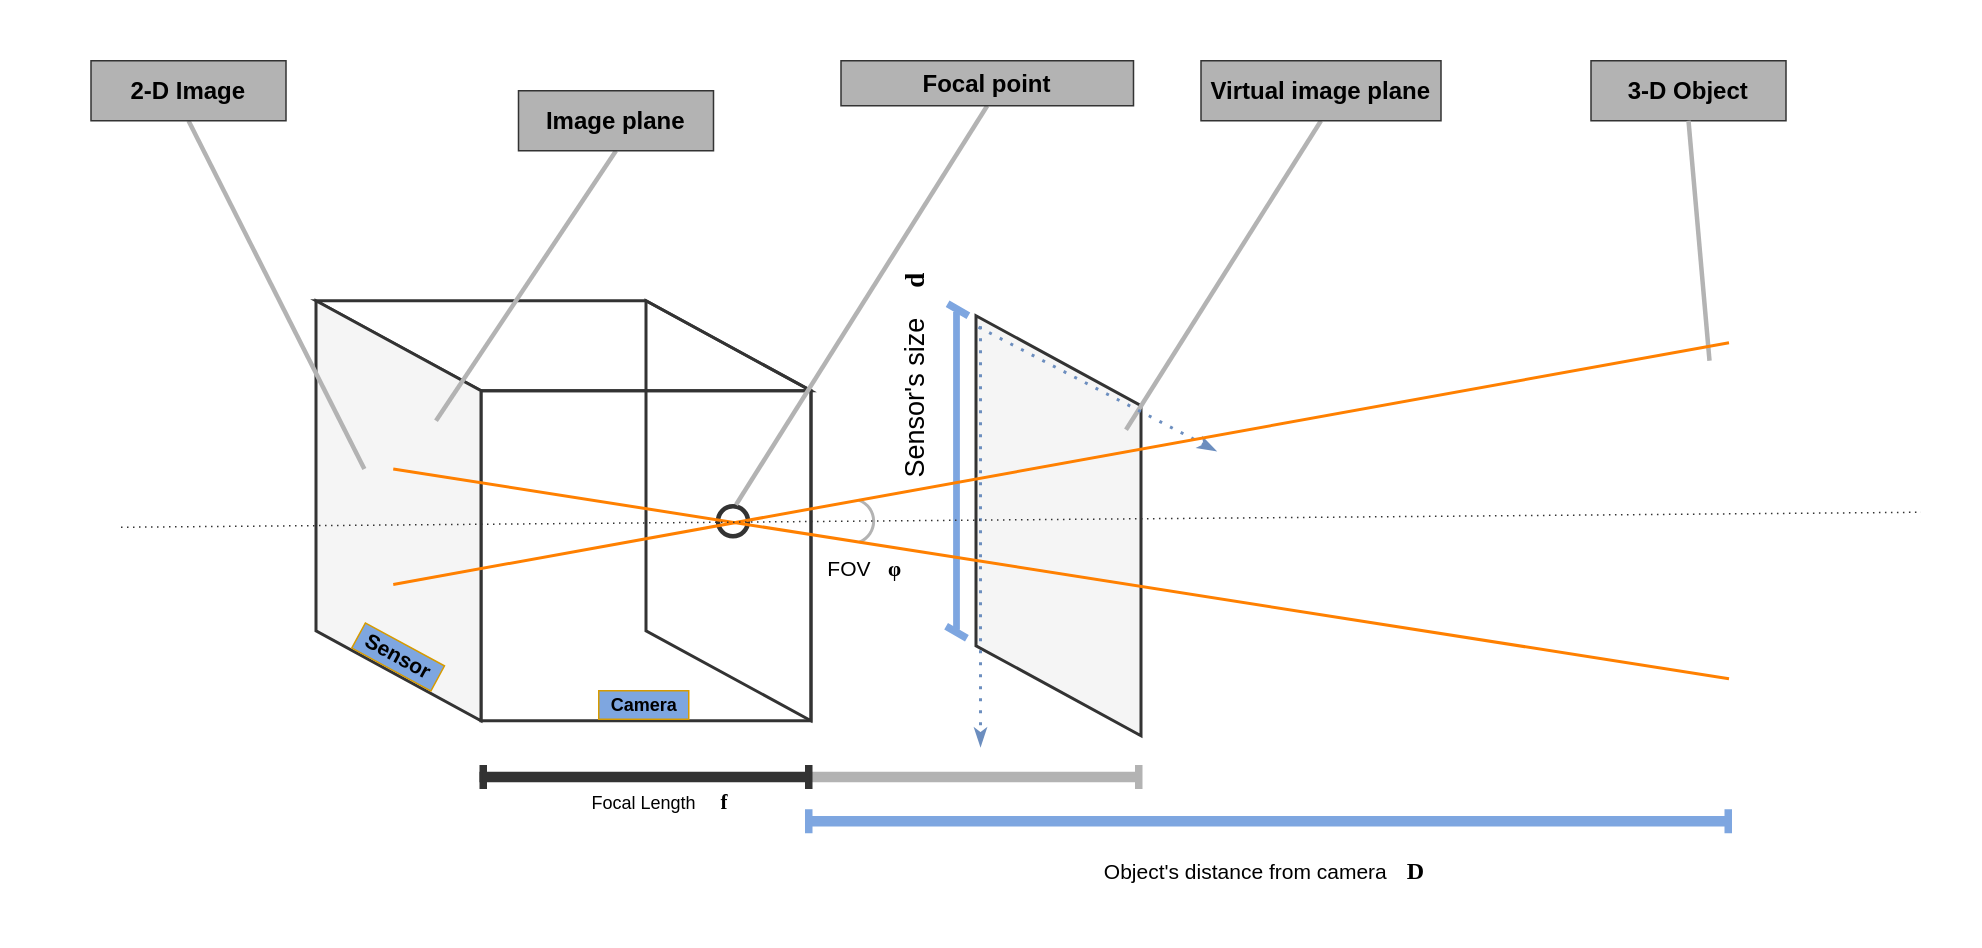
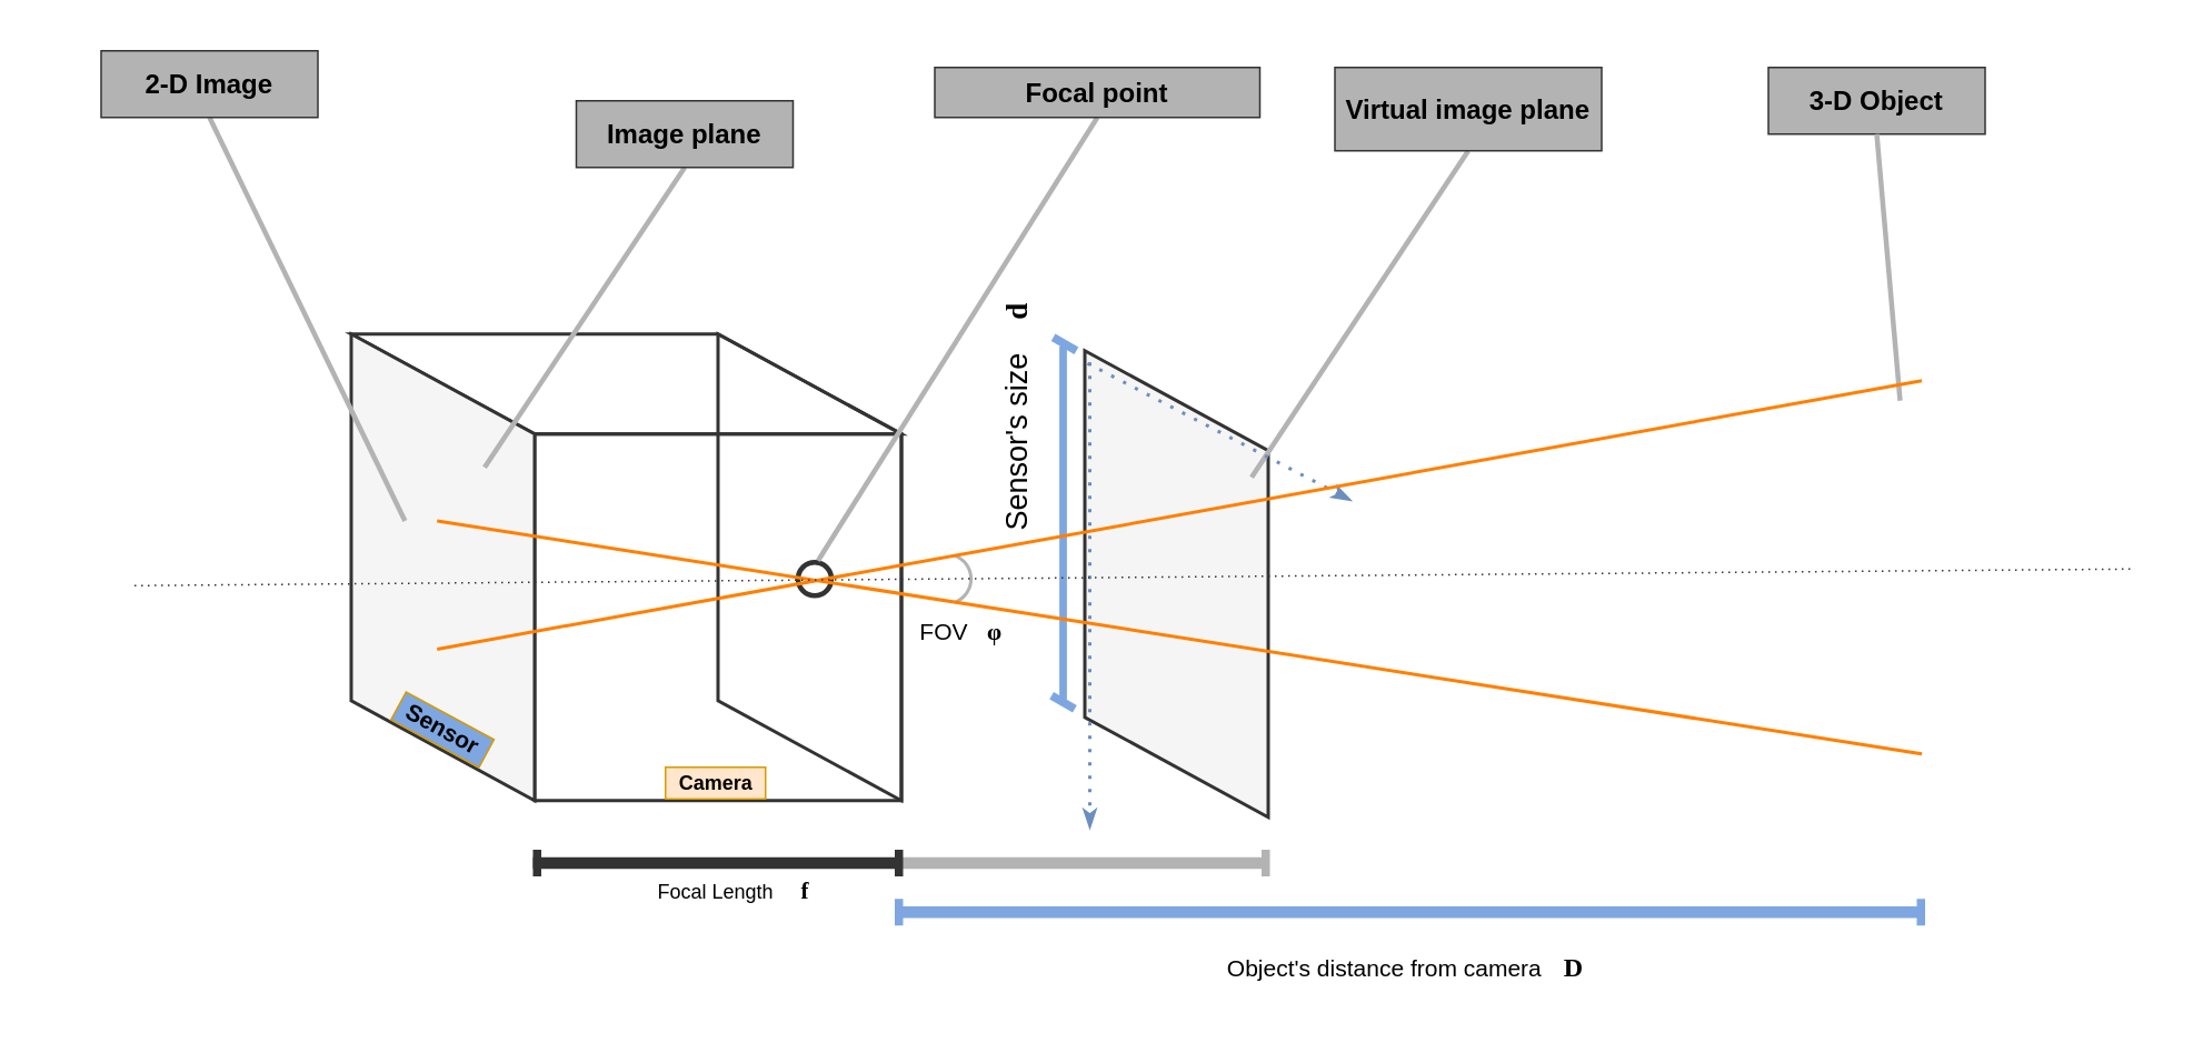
- <mxCell id="23" value="&lt;font style=&quot;font-size: 16px&quot;&gt;&lt;b&gt;&lt;font style=&quot;font-size: 16px&quot;&gt;2-D Image&lt;/font&gt;&lt;/b&gt;&lt;/font&gt;" style="rounded=0;whiteSpace=wrap;html=1;shadow=0;strokeWidth=1;fillColor=#B3B3B3;gradientColor=none;strokeColor=#333333;" parent="1" vertex="1"><mxGeometry x="60" y="40" width="130" height="40" as="geometry" /></mxCell>
+ <mxCell id="23" value="&lt;font style=&quot;font-size: 16px&quot;&gt;&lt;b&gt;&lt;font style=&quot;font-size: 16px&quot;&gt;2-D Image&lt;/font&gt;&lt;/b&gt;&lt;/font&gt;" style="rounded=0;whiteSpace=wrap;html=1;shadow=0;strokeWidth=1;fillColor=#B3B3B3;gradientColor=none;strokeColor=#333333;" parent="1" vertex="1"><mxGeometry x="60" y="30" width="130" height="40" as="geometry" /></mxCell>
- <mxCell id="20" value="&lt;font style=&quot;font-size: 16px&quot;&gt;&lt;b&gt;&lt;font style=&quot;font-size: 16px&quot;&gt;Virtual image plane&lt;/font&gt;&lt;/b&gt;&lt;/font&gt;" style="rounded=0;whiteSpace=wrap;html=1;shadow=0;strokeWidth=1;fillColor=#B3B3B3;gradientColor=none;strokeColor=#333333;" parent="1" vertex="1"><mxGeometry x="800" y="40" width="160" height="40" as="geometry" /></mxCell>
+ <mxCell id="20" value="&lt;font style=&quot;font-size: 16px&quot;&gt;&lt;b&gt;&lt;font style=&quot;font-size: 16px&quot;&gt;Virtual image plane&lt;/font&gt;&lt;/b&gt;&lt;/font&gt;" style="rounded=0;whiteSpace=wrap;html=1;shadow=0;strokeWidth=1;fillColor=#B3B3B3;gradientColor=none;strokeColor=#333333;" parent="1" vertex="1"><mxGeometry x="800" y="40" width="160" height="50" as="geometry" /></mxCell>
- <mxCell id="25" value="&lt;b&gt;Camera&lt;/b&gt;" style="rounded=0;whiteSpace=wrap;html=1;fillColor=#7ea6e0;strokeColor=#d79b00;" parent="1" vertex="1"><mxGeometry x="398.5" y="460" width="60" height="19" as="geometry" /></mxCell>
+ <mxCell id="25" value="&lt;b&gt;Camera&lt;/b&gt;" style="rounded=0;whiteSpace=wrap;html=1;fillColor=#ffe6cc;strokeColor=#d79b00;" parent="1" vertex="1"><mxGeometry x="398.5" y="460" width="60" height="19" as="geometry" /></mxCell>
